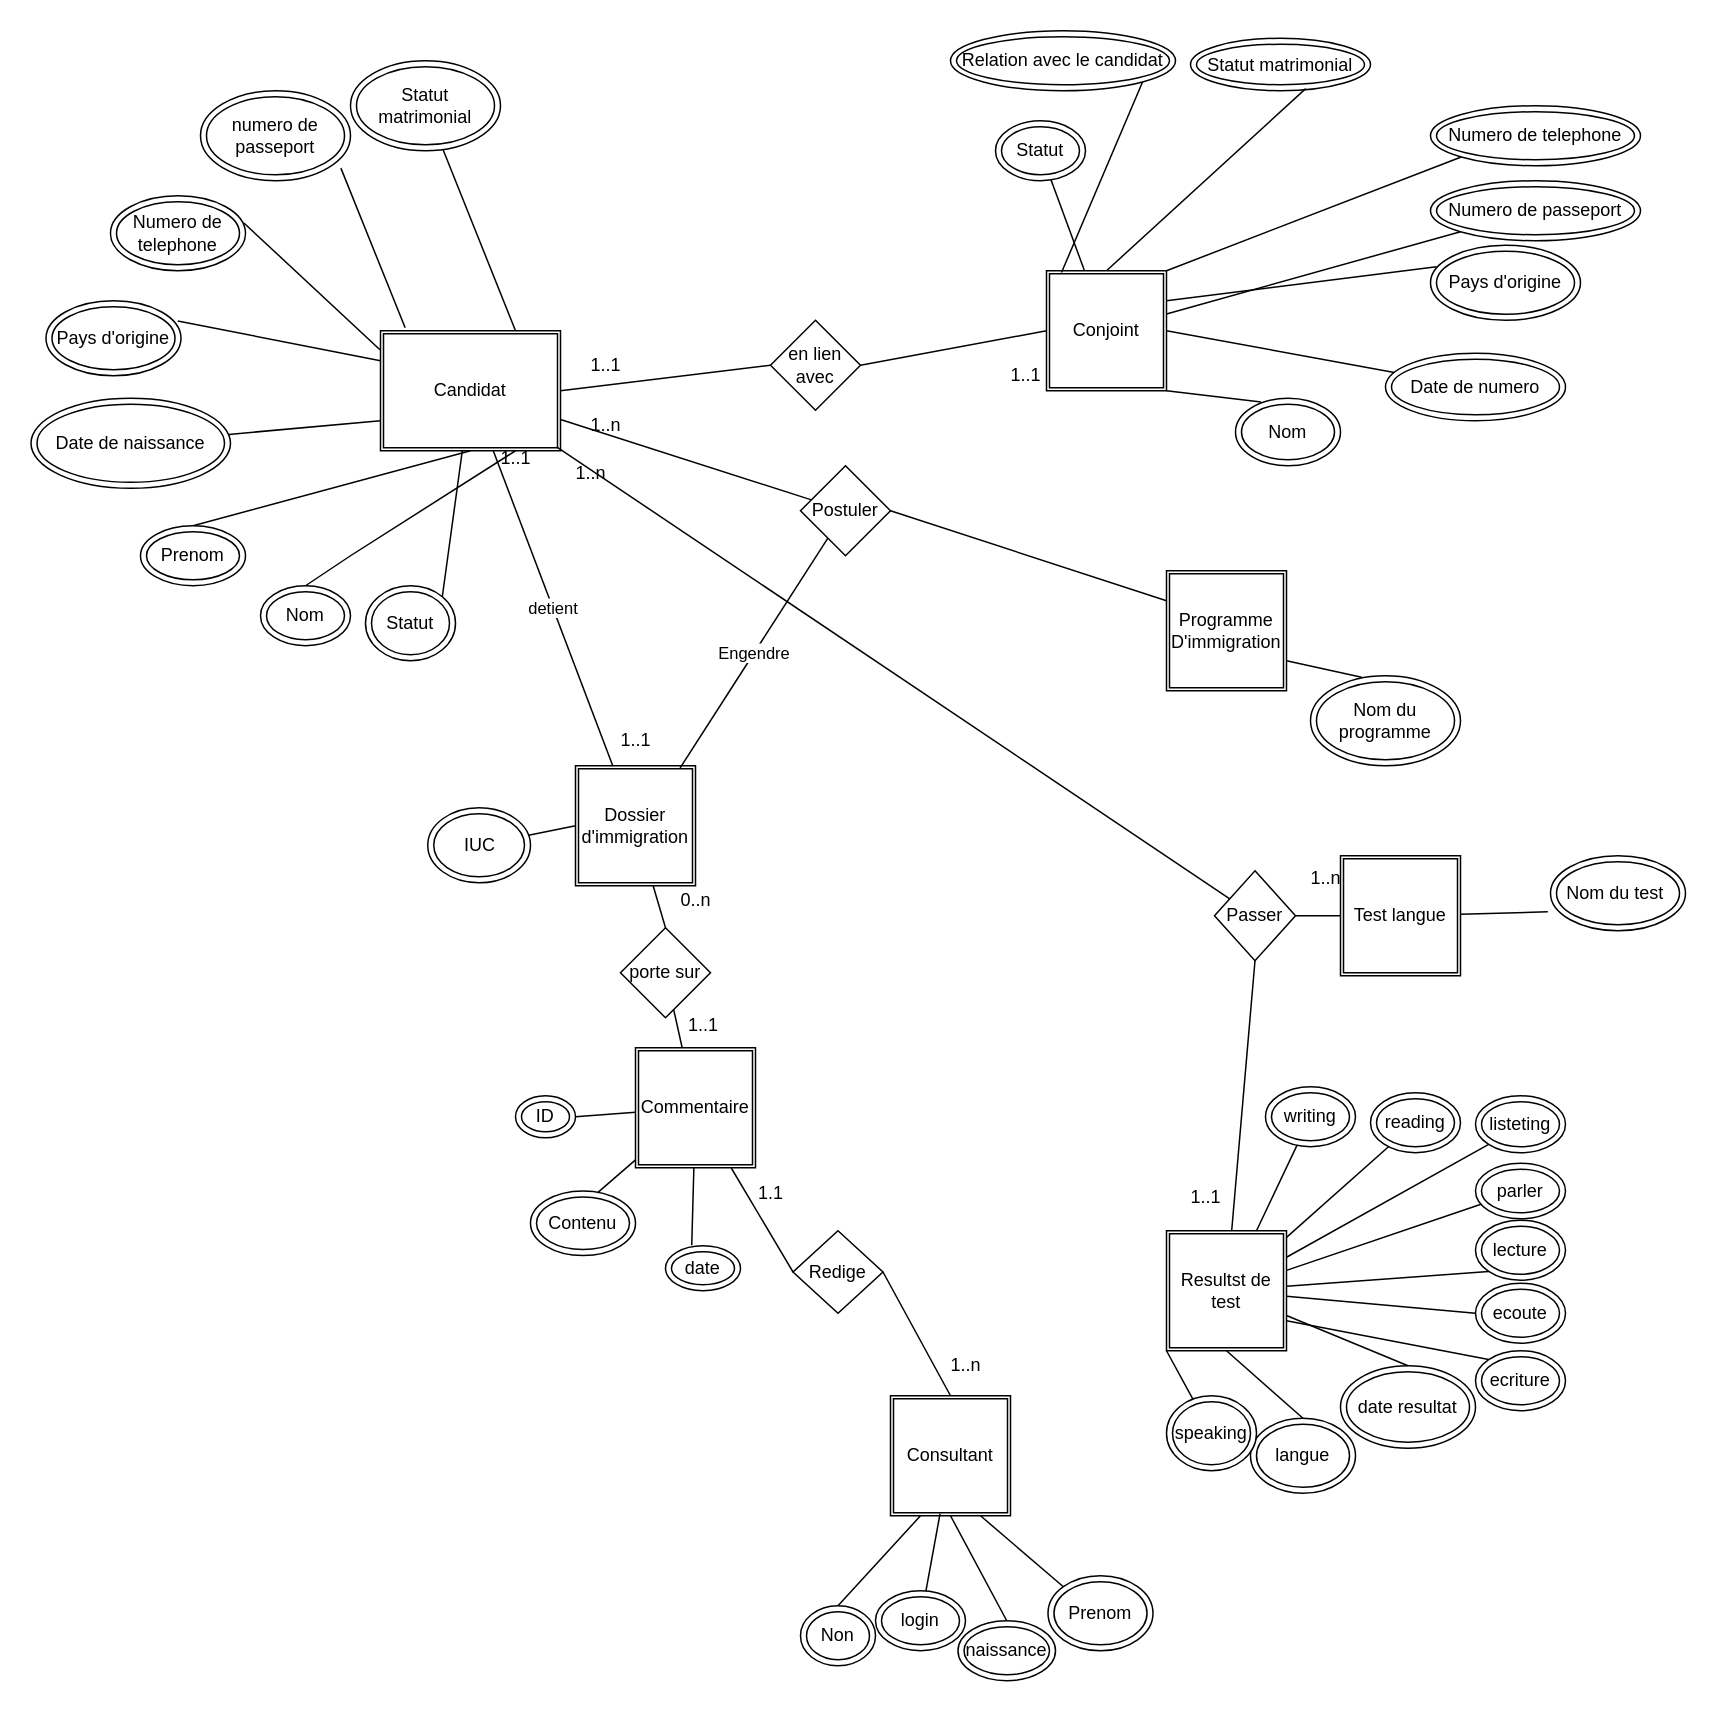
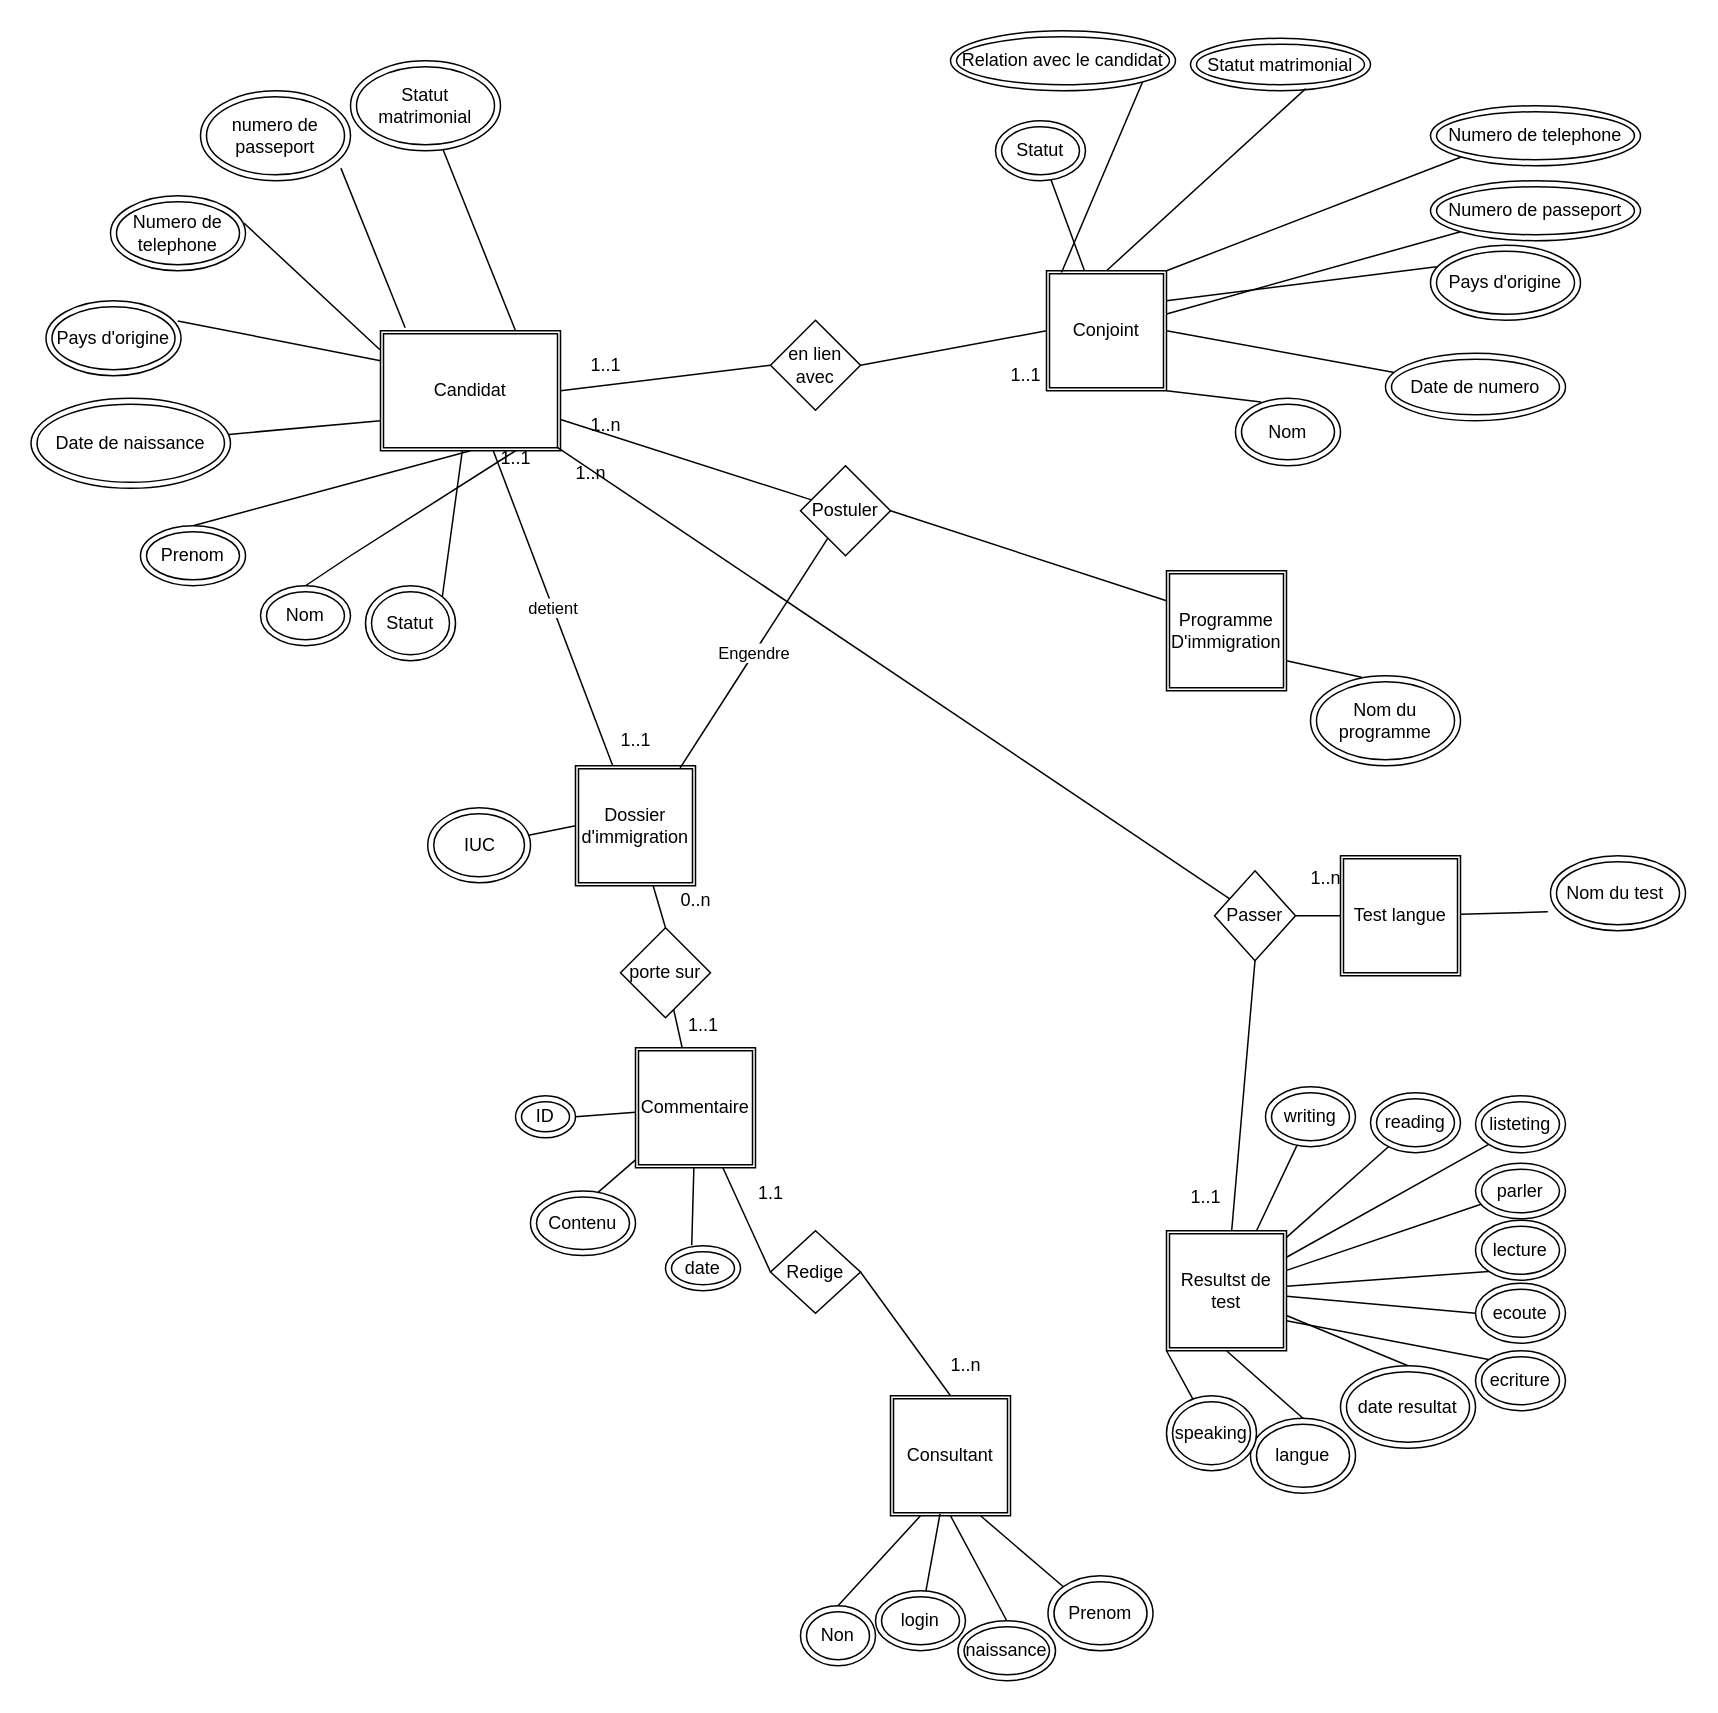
- <mxCell id="97" value="Redige" style="rhombus;whiteSpace=wrap;html=1;" vertex="1" parent="1"><mxGeometry x="528" y="820" width="60" height="55" as="geometry" /></mxCell>
+ <mxCell id="97" value="Redige" style="rhombus;whiteSpace=wrap;html=1;" vertex="1" parent="1"><mxGeometry x="513" y="820" width="60" height="55" as="geometry" /></mxCell>
